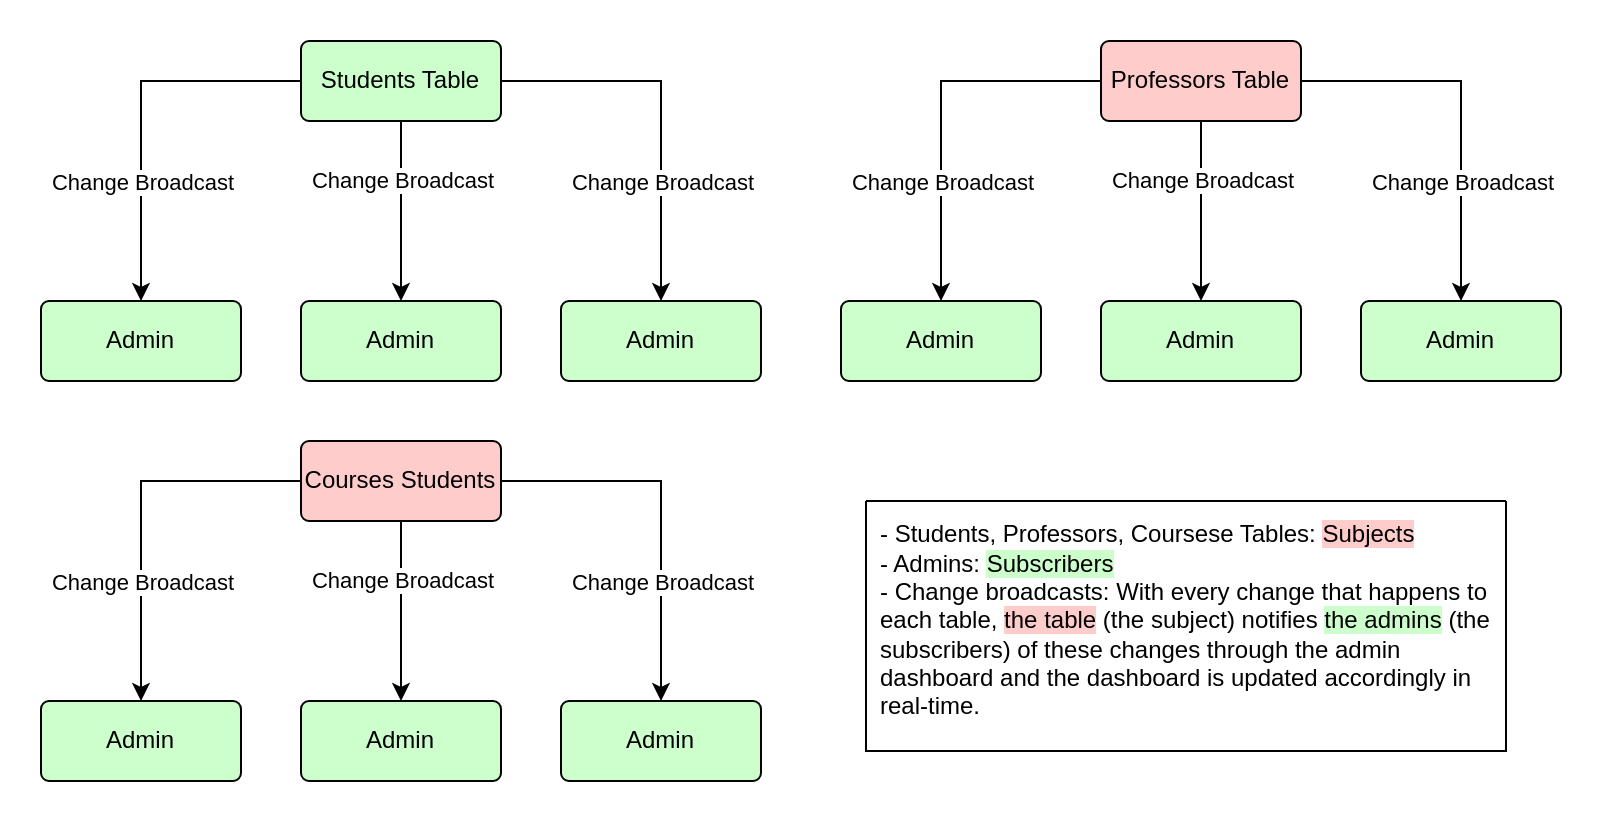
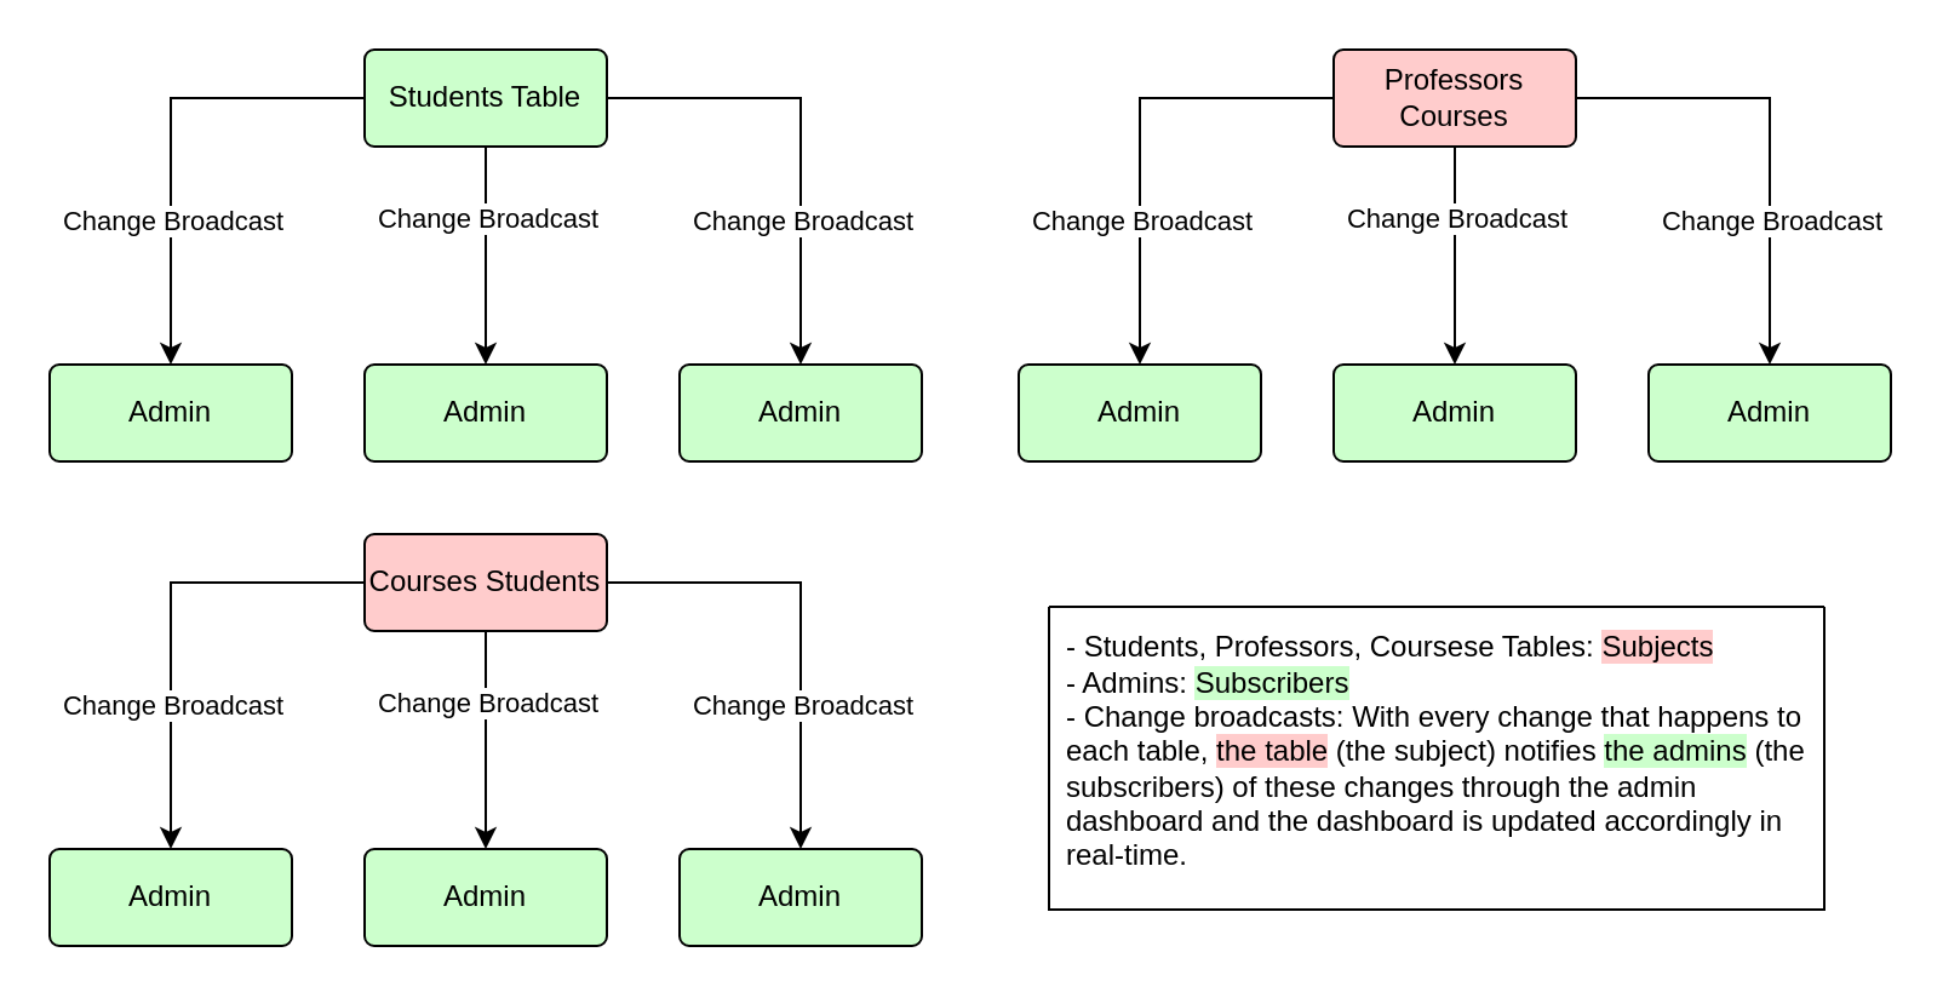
- <mxCell id="18" value="Professors Table" style="rounded=1;arcSize=10;whiteSpace=wrap;html=1;align=center;fillColor=#FFCCCC;" vertex="1" parent="1"><mxGeometry x="550" y="20" width="100" height="40" as="geometry" /></mxCell>
+ <mxCell id="18" value="Professors Courses" style="rounded=1;arcSize=10;whiteSpace=wrap;html=1;align=center;fillColor=#FFCCCC;" vertex="1" parent="1"><mxGeometry x="550" y="20" width="100" height="40" as="geometry" /></mxCell>
